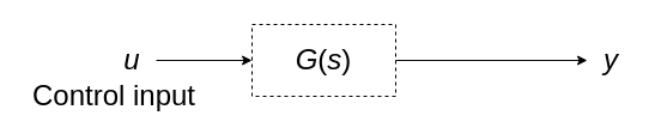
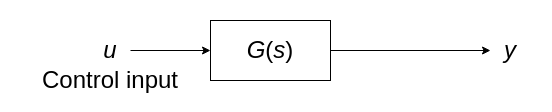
- <mxCell id="2" value="&lt;i&gt;G&lt;/i&gt;(&lt;i&gt;s&lt;/i&gt;)" style="rounded=0;whiteSpace=wrap;html=1;fontSize=24;dashed=1;" parent="1" vertex="1"><mxGeometry x="210" y="20" width="120" height="60" as="geometry" /></mxCell>
+ <mxCell id="2" value="&lt;i&gt;G&lt;/i&gt;(&lt;i&gt;s&lt;/i&gt;)" style="rounded=0;whiteSpace=wrap;html=1;fontSize=24;" parent="1" vertex="1"><mxGeometry x="210" y="20" width="120" height="60" as="geometry" /></mxCell>
- <mxCell id="7" value="Control input" style="text;html=1;strokeColor=none;fillColor=none;align=center;verticalAlign=middle;whiteSpace=wrap;rounded=0;fontSize=24;" parent="1" vertex="1"><mxGeometry x="5" y="70" width="180" height="20" as="geometry" /></mxCell>
+ <mxCell id="7" value="Control input" style="text;html=1;strokeColor=none;fillColor=none;align=center;verticalAlign=middle;whiteSpace=wrap;rounded=0;fontSize=24;" parent="1" vertex="1"><mxGeometry x="20" y="70" width="180" height="20" as="geometry" /></mxCell>
